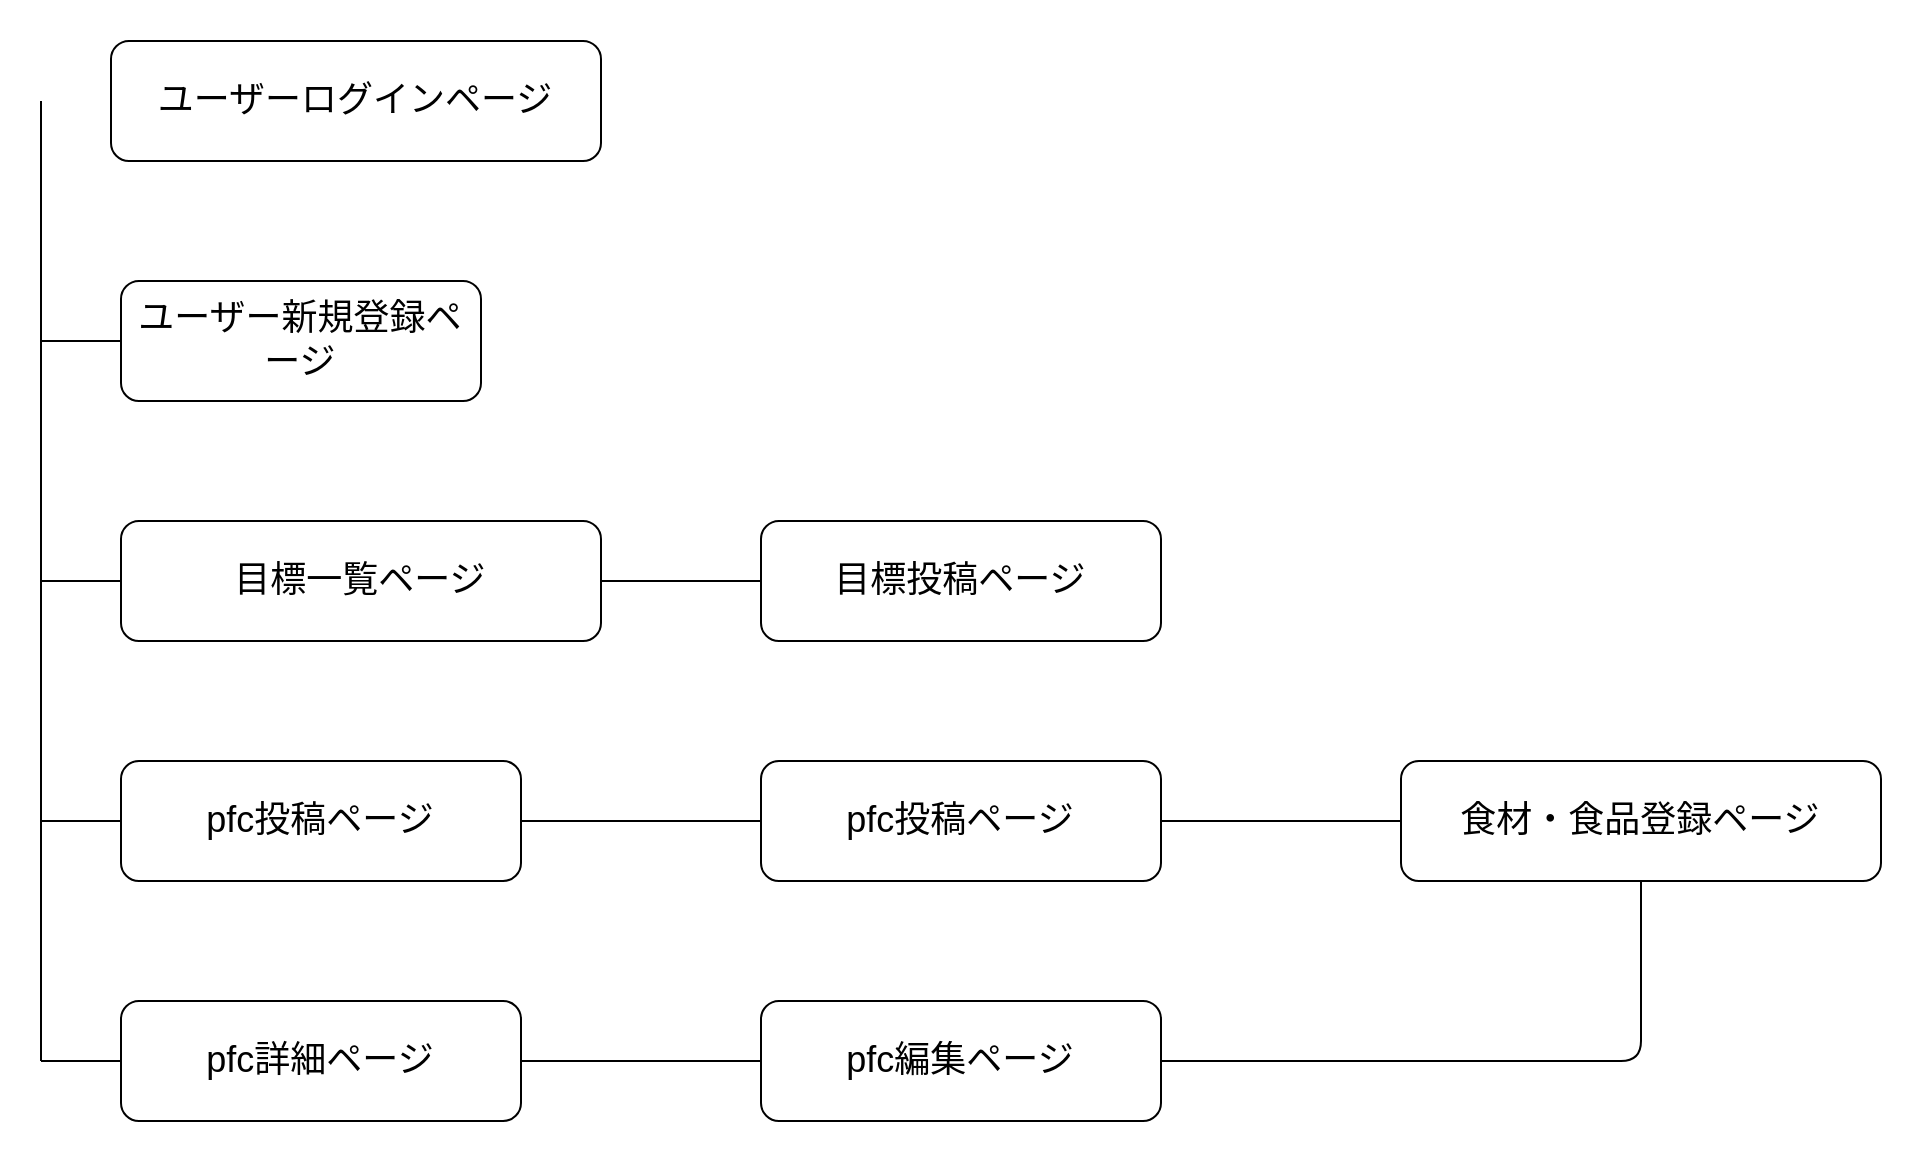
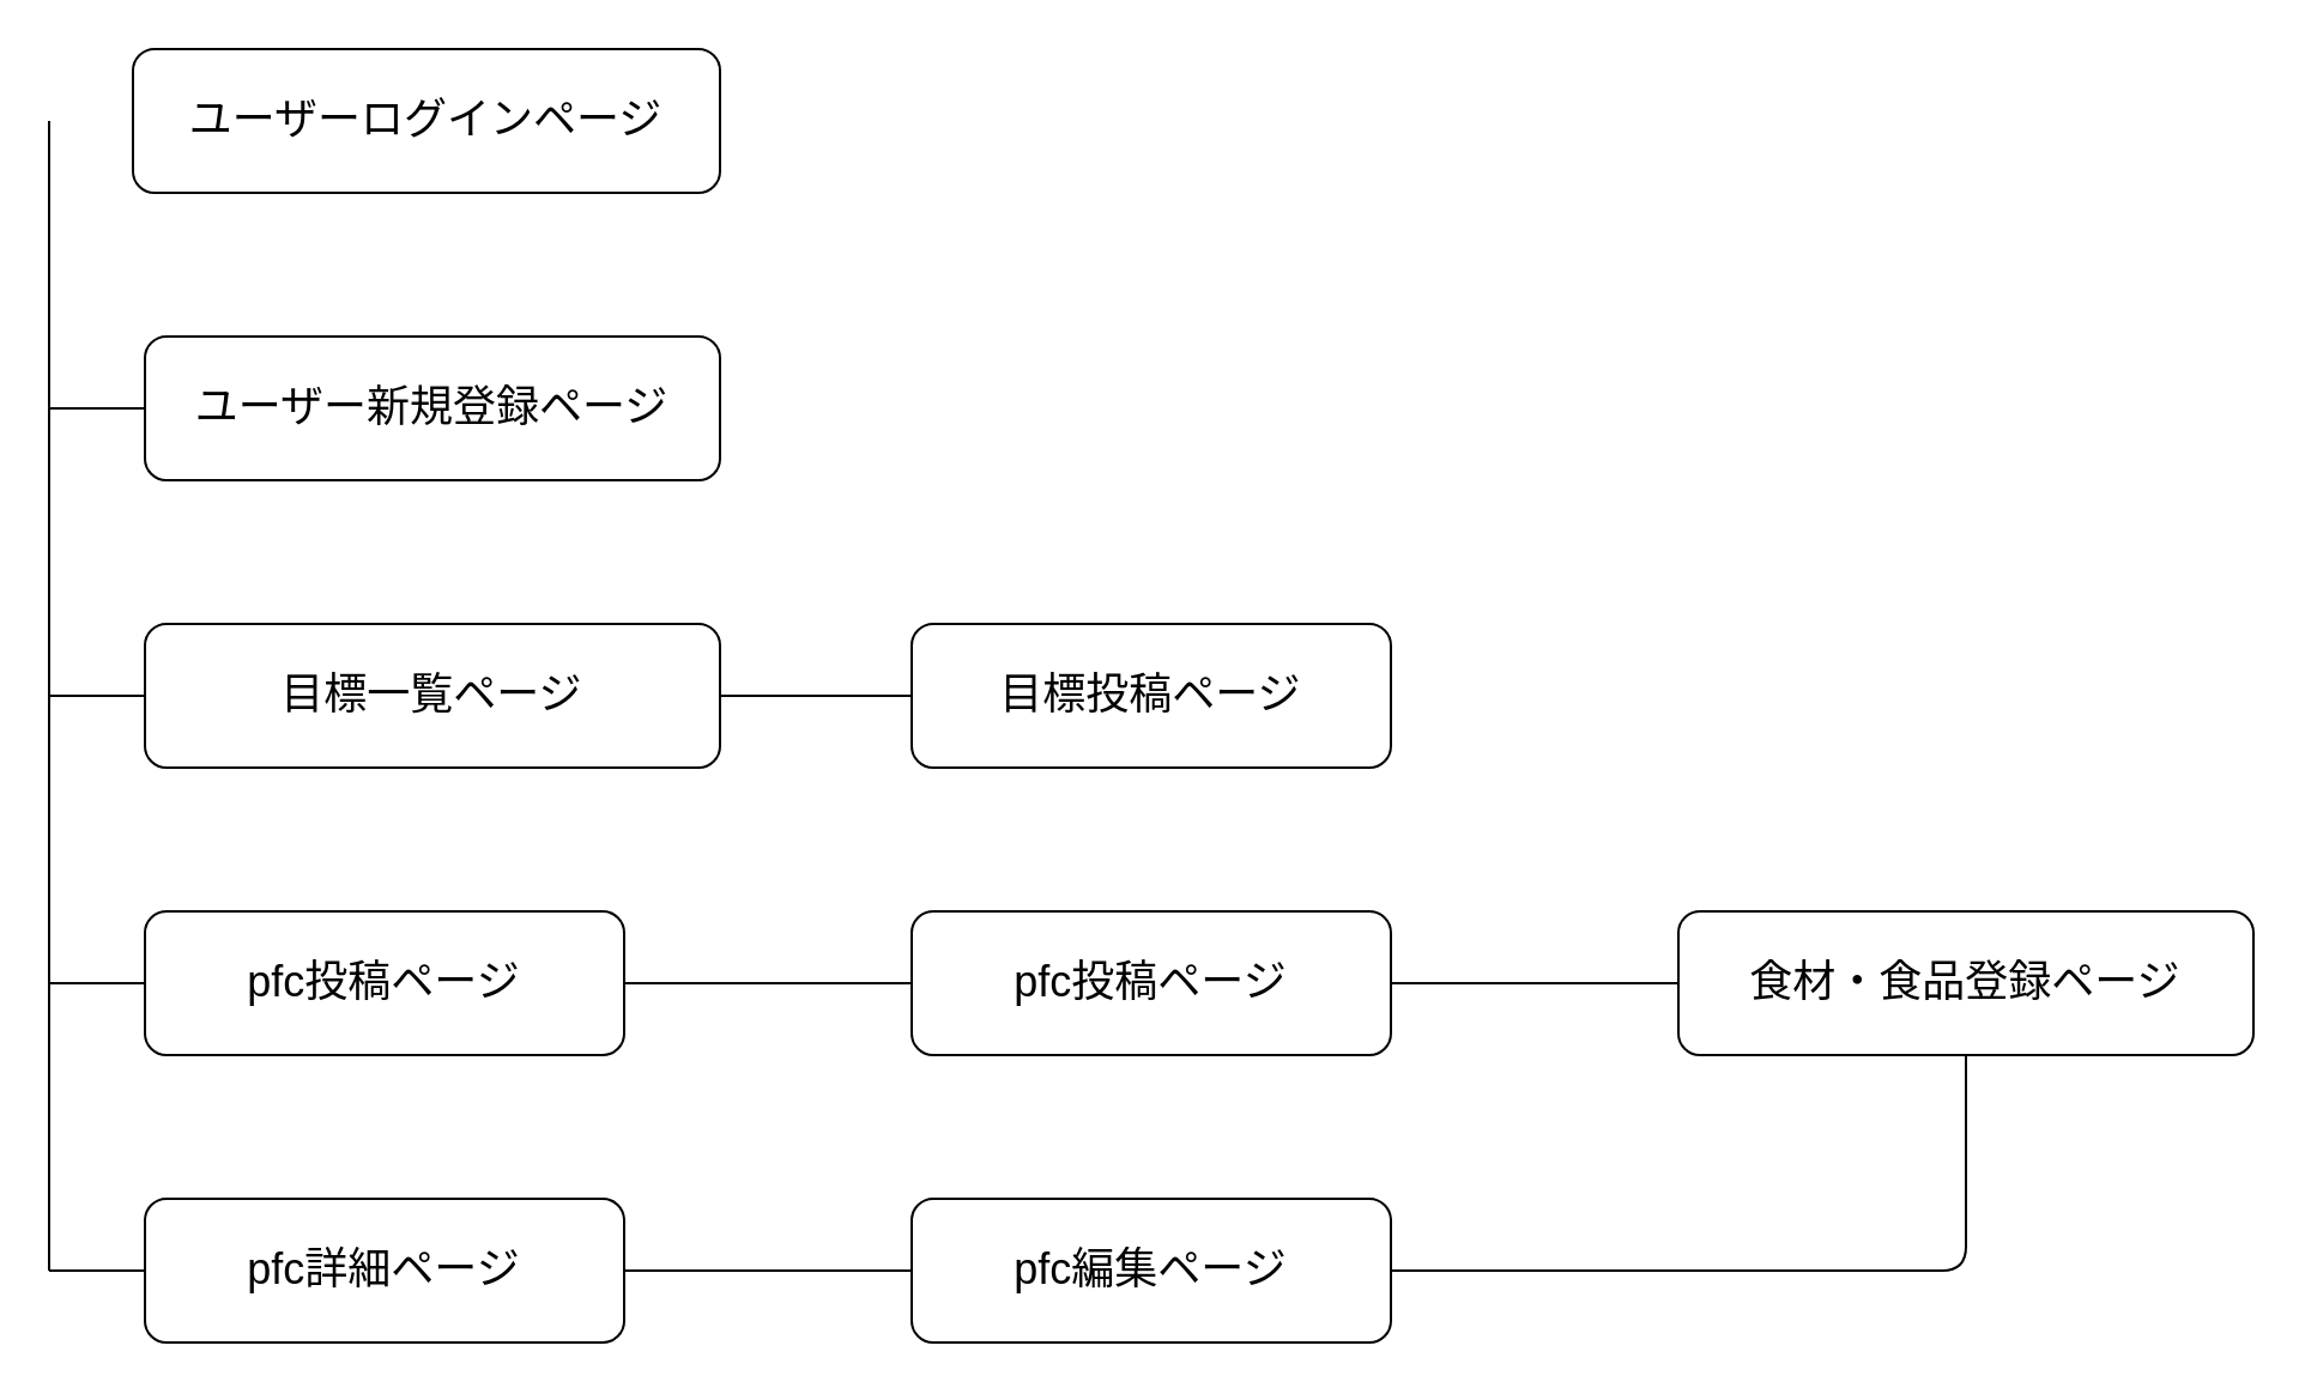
- <mxCell id="3" value="ユーザー新規登録ページ" style="rounded=1;whiteSpace=wrap;html=1;fontSize=18;" vertex="1" parent="1"><mxGeometry x="60" y="140" width="180" height="60" as="geometry" /></mxCell>
+ <mxCell id="3" value="ユーザー新規登録ページ" style="rounded=1;whiteSpace=wrap;html=1;fontSize=18;" vertex="1" parent="1"><mxGeometry x="60" y="140" width="240" height="60" as="geometry" /></mxCell>
